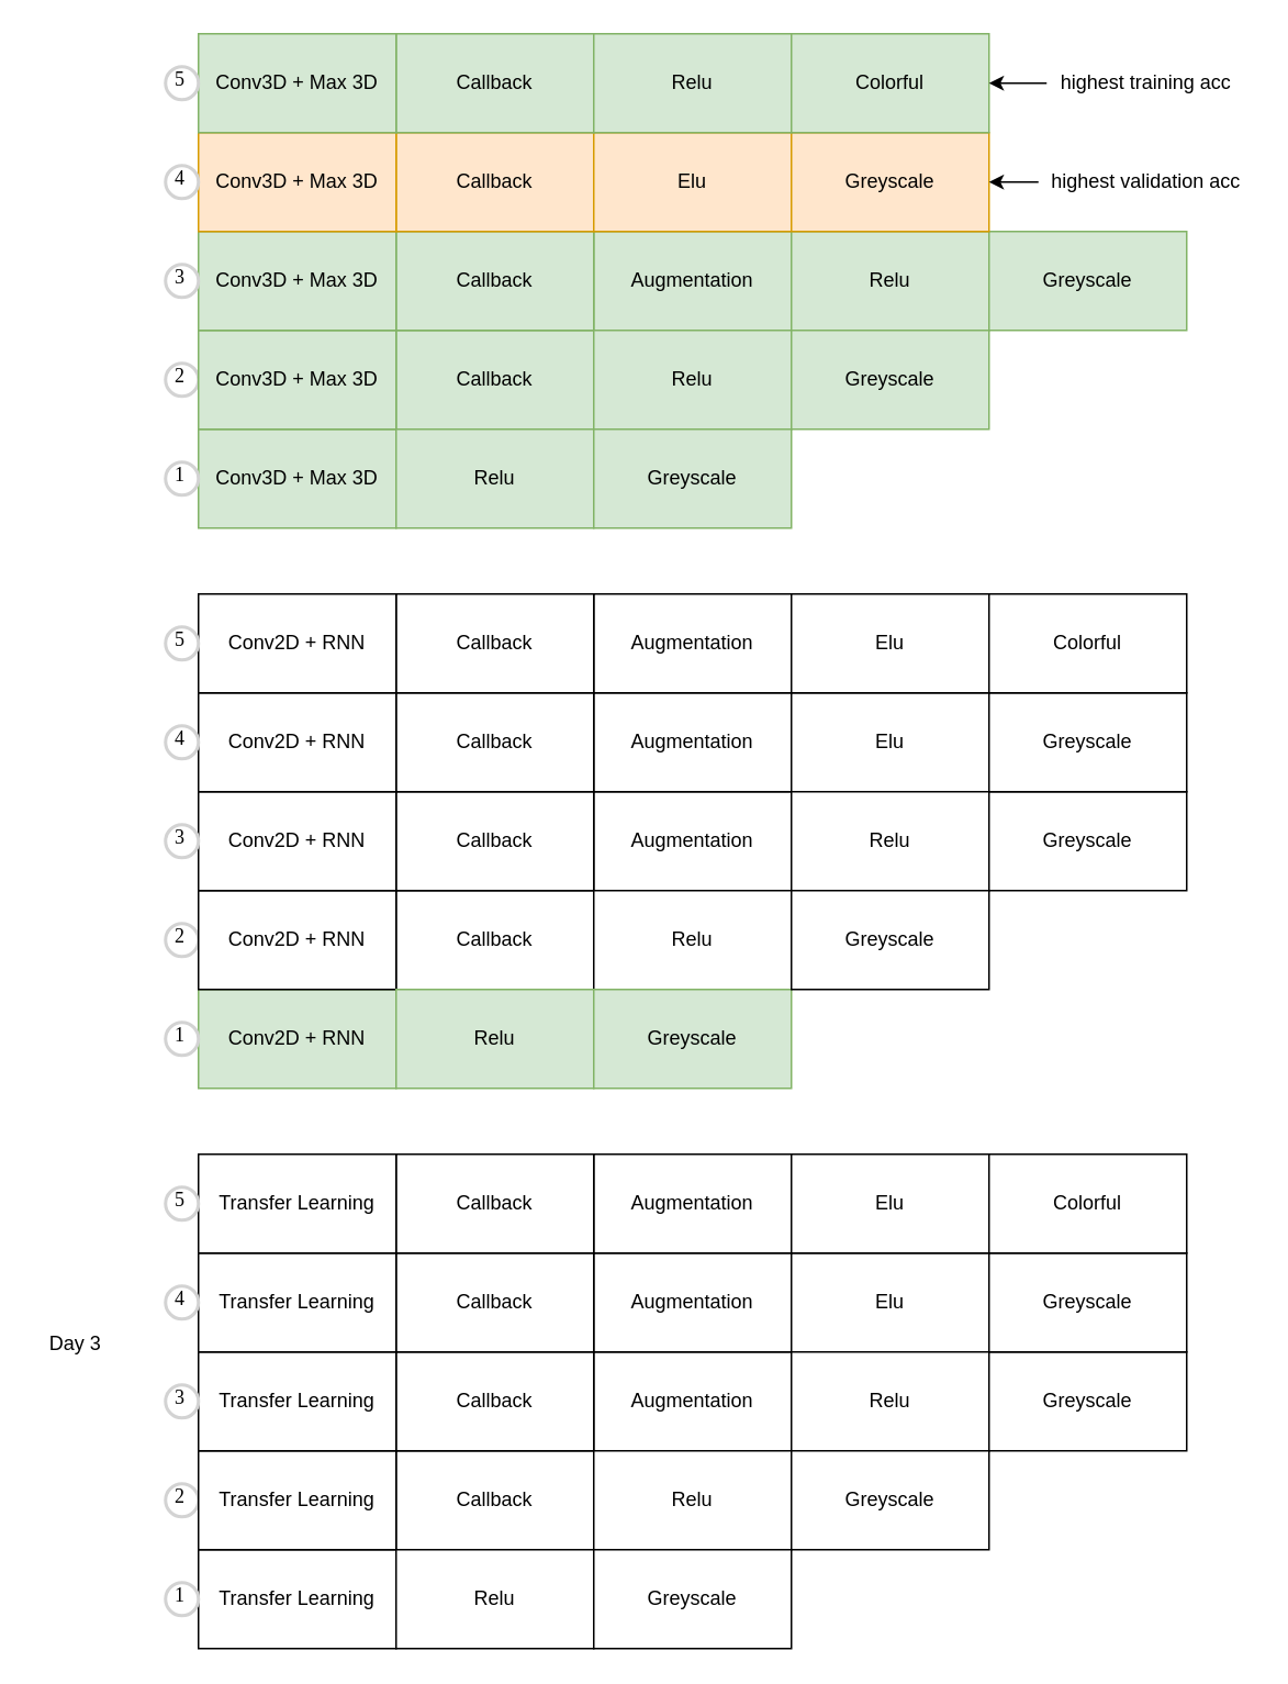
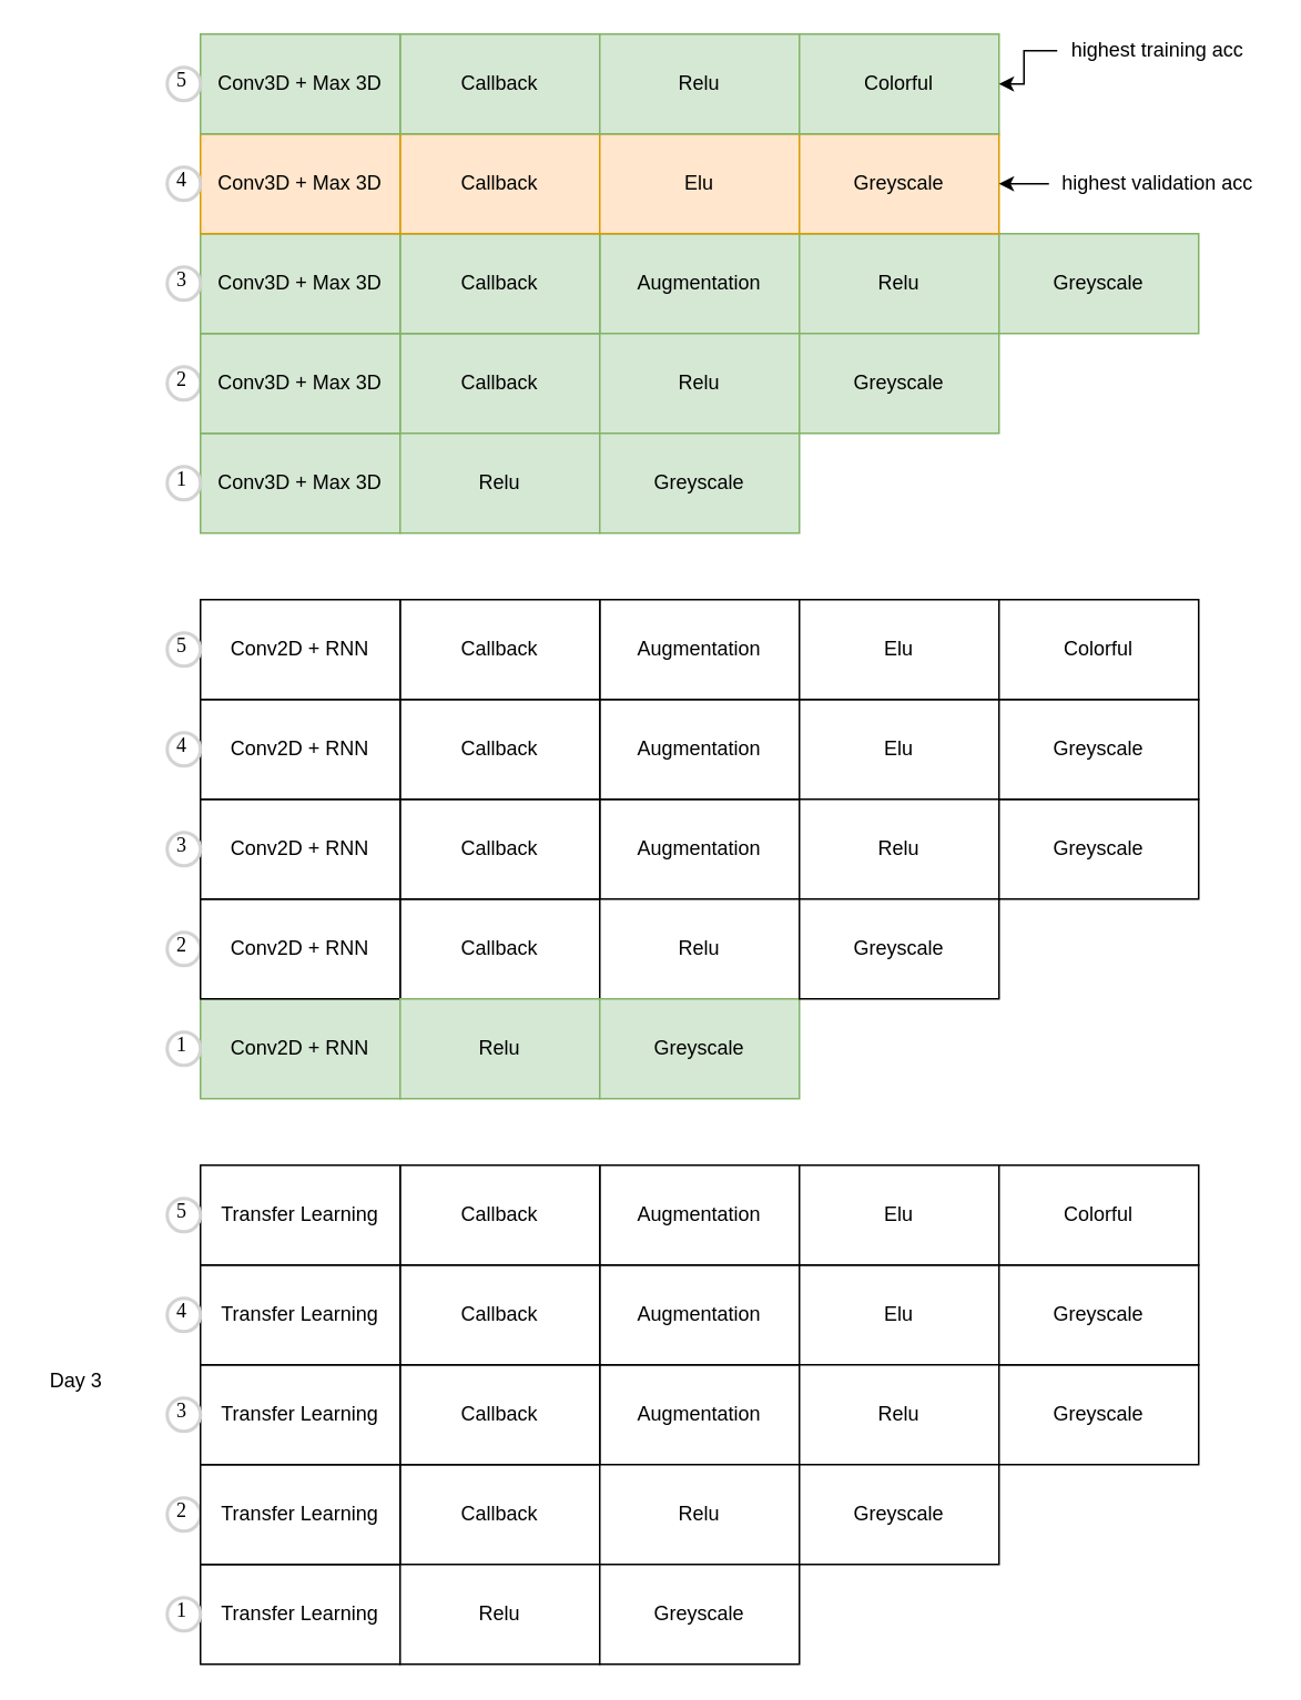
- <mxCell id="83" value="highest training acc" style="text;html=1;align=center;verticalAlign=middle;resizable=0;points=[];autosize=1;strokeColor=none;fillColor=none;" vertex="1" parent="1"><mxGeometry x="635" y="40" width="120" height="20" as="geometry" /></mxCell>
+ <mxCell id="83" value="highest training acc" style="text;html=1;align=center;verticalAlign=middle;resizable=0;points=[];autosize=1;strokeColor=none;fillColor=none;" vertex="1" parent="1"><mxGeometry x="635" y="20" width="120" height="20" as="geometry" /></mxCell>
- <mxCell id="81" value="Day 3" style="text;html=1;align=center;verticalAlign=middle;resizable=0;points=[];autosize=1;strokeColor=none;fillColor=none;" parent="1" vertex="1"><mxGeometry x="20" y="805" width="50" height="20" as="geometry" /></mxCell>
+ <mxCell id="81" value="Day 3" style="text;html=1;align=center;verticalAlign=middle;resizable=0;points=[];autosize=1;strokeColor=none;fillColor=none;" parent="1" vertex="1"><mxGeometry x="20" y="820" width="50" height="20" as="geometry" /></mxCell>
